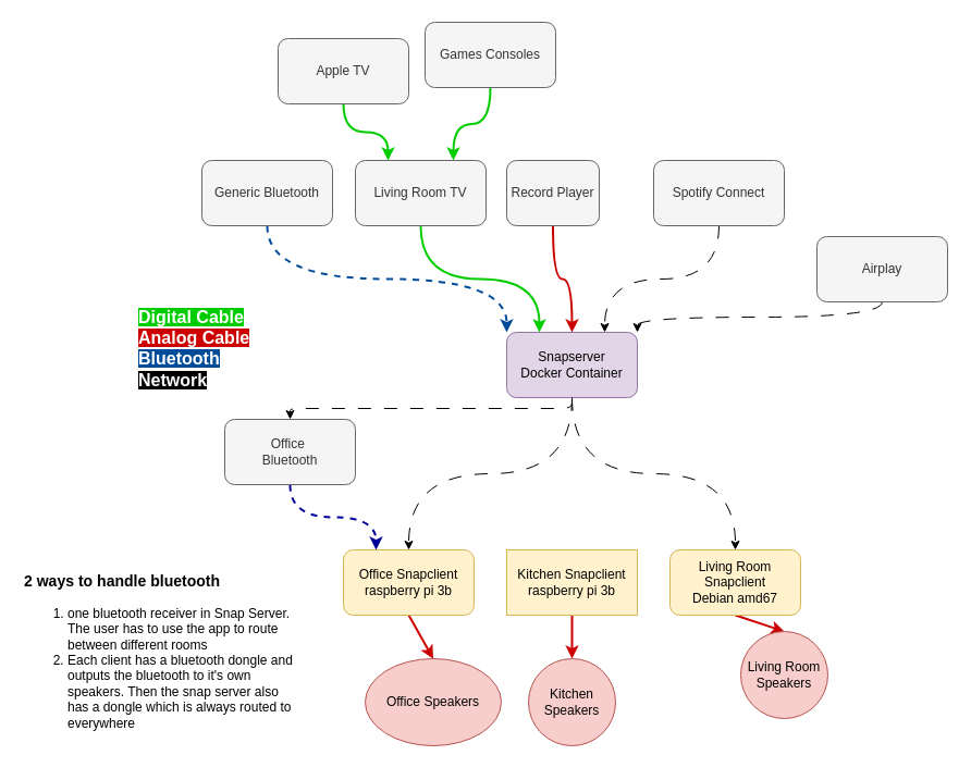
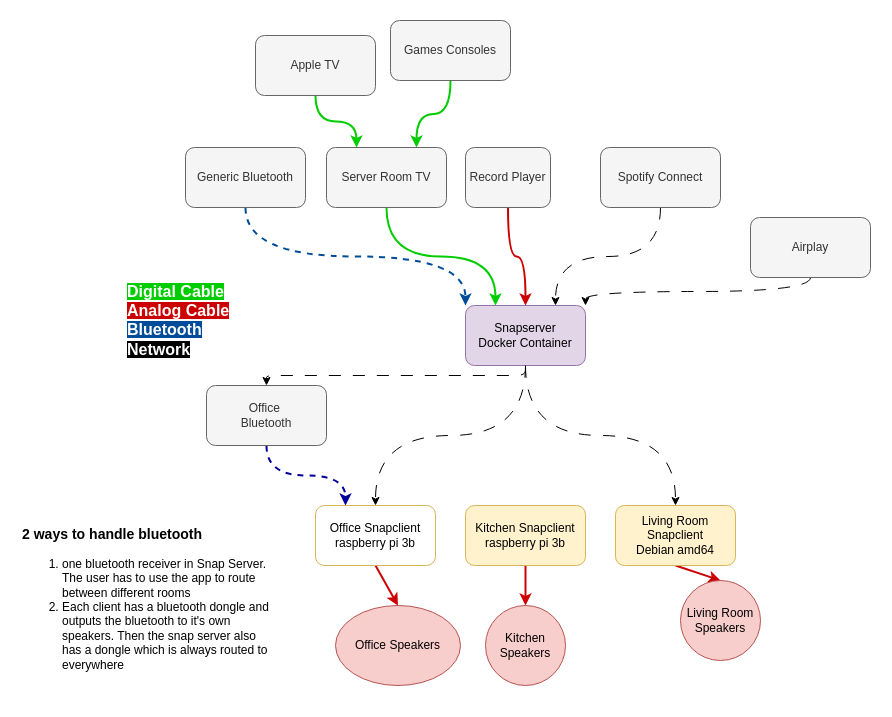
- <mxCell id="17" value="Living Room TV" style="rounded=1;whiteSpace=wrap;html=1;fillColor=#f5f5f5;fontColor=#333333;strokeColor=#666666;" vertex="1" parent="1"><mxGeometry x="326" y="147" width="120" height="60" as="geometry" /></mxCell>
+ <mxCell id="17" value="Server Room TV" style="rounded=1;whiteSpace=wrap;html=1;fillColor=#f5f5f5;fontColor=#333333;strokeColor=#666666;" vertex="1" parent="1"><mxGeometry x="326" y="147" width="120" height="60" as="geometry" /></mxCell>
- <mxCell id="8" value="Office Snapclient&lt;div&gt;raspberry pi 3b&lt;/div&gt;" style="rounded=1;whiteSpace=wrap;html=1;fillColor=#fff2cc;strokeColor=#d6b656;" vertex="1" parent="1"><mxGeometry x="315" y="505" width="120" height="60" as="geometry" /></mxCell>
+ <mxCell id="8" value="Office Snapclient&lt;div&gt;raspberry pi 3b&lt;/div&gt;" style="rounded=1;whiteSpace=wrap;html=1;fillColor=#ffffff;strokeColor=#d6b656;" vertex="1" parent="1"><mxGeometry x="315" y="505" width="120" height="60" as="geometry" /></mxCell>
- <mxCell id="10" value="Kitchen Snapclient&lt;div&gt;raspberry pi 3b&lt;/div&gt;" style="whiteSpace=wrap;html=1;fillColor=#fff2cc;strokeColor=#d6b656;rounded=0;" vertex="1" parent="1"><mxGeometry x="465" y="505" width="120" height="60" as="geometry" /></mxCell>
+ <mxCell id="10" value="Kitchen Snapclient&lt;div&gt;raspberry pi 3b&lt;/div&gt;" style="rounded=1;whiteSpace=wrap;html=1;fillColor=#fff2cc;strokeColor=#d6b656;" vertex="1" parent="1"><mxGeometry x="465" y="505" width="120" height="60" as="geometry" /></mxCell>
- <mxCell id="6" value="Living Room Snapclient&lt;div&gt;Debian amd67&lt;/div&gt;" style="rounded=1;whiteSpace=wrap;html=1;fillColor=#fff2cc;strokeColor=#d6b656;" vertex="1" parent="1"><mxGeometry x="615" y="505" width="120" height="60" as="geometry" /></mxCell>
+ <mxCell id="6" value="Living Room Snapclient&lt;div&gt;Debian amd64&lt;/div&gt;" style="rounded=1;whiteSpace=wrap;html=1;fillColor=#fff2cc;strokeColor=#d6b656;" vertex="1" parent="1"><mxGeometry x="615" y="505" width="120" height="60" as="geometry" /></mxCell>
